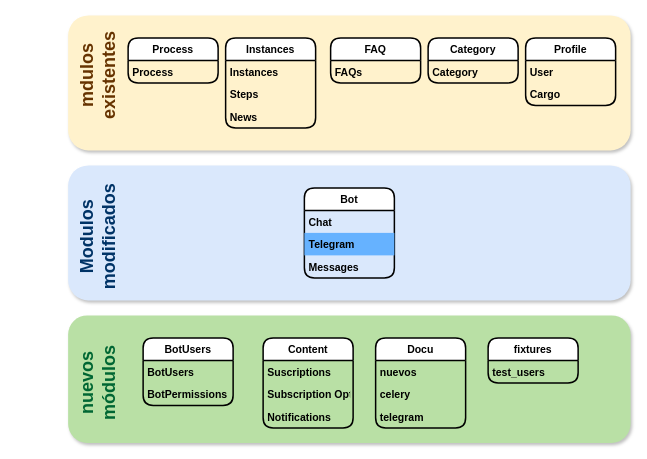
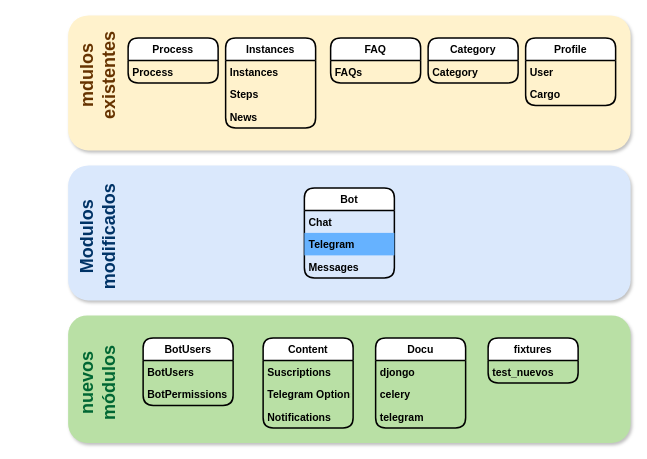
- <mxCell id="20" value="nuevos" style="text;strokeColor=none;fillColor=none;align=left;verticalAlign=middle;spacingLeft=4;spacingRight=4;overflow=hidden;points=[[0,0.5],[1,0.5]];portConstraint=eastwest;rotatable=0;fontStyle=1;fontSize=14;" vertex="1" parent="19"><mxGeometry y="30" width="120" height="30" as="geometry" /></mxCell>
+ <mxCell id="20" value="djongo" style="text;strokeColor=none;fillColor=none;align=left;verticalAlign=middle;spacingLeft=4;spacingRight=4;overflow=hidden;points=[[0,0.5],[1,0.5]];portConstraint=eastwest;rotatable=0;fontStyle=1;fontSize=14;" vertex="1" parent="19"><mxGeometry y="30" width="120" height="30" as="geometry" /></mxCell>
- <mxCell id="24" value="test_users" style="text;strokeColor=none;fillColor=none;align=left;verticalAlign=middle;spacingLeft=4;spacingRight=4;overflow=hidden;points=[[0,0.5],[1,0.5]];portConstraint=eastwest;rotatable=0;fontStyle=1;fontSize=14;" vertex="1" parent="23"><mxGeometry y="30" width="120" height="30" as="geometry" /></mxCell>
+ <mxCell id="24" value="test_nuevos" style="text;strokeColor=none;fillColor=none;align=left;verticalAlign=middle;spacingLeft=4;spacingRight=4;overflow=hidden;points=[[0,0.5],[1,0.5]];portConstraint=eastwest;rotatable=0;fontStyle=1;fontSize=14;" vertex="1" parent="23"><mxGeometry y="30" width="120" height="30" as="geometry" /></mxCell>
- <mxCell id="17" value="Subscription Options" style="text;strokeColor=none;fillColor=none;align=left;verticalAlign=middle;spacingLeft=4;spacingRight=4;overflow=hidden;points=[[0,0.5],[1,0.5]];portConstraint=eastwest;rotatable=0;fontStyle=1;fontSize=14;" vertex="1" parent="15"><mxGeometry y="60" width="120" height="30" as="geometry" /></mxCell>
+ <mxCell id="17" value="Telegram Options" style="text;strokeColor=none;fillColor=none;align=left;verticalAlign=middle;spacingLeft=4;spacingRight=4;overflow=hidden;points=[[0,0.5],[1,0.5]];portConstraint=eastwest;rotatable=0;fontStyle=1;fontSize=14;" vertex="1" parent="15"><mxGeometry y="60" width="120" height="30" as="geometry" /></mxCell>
